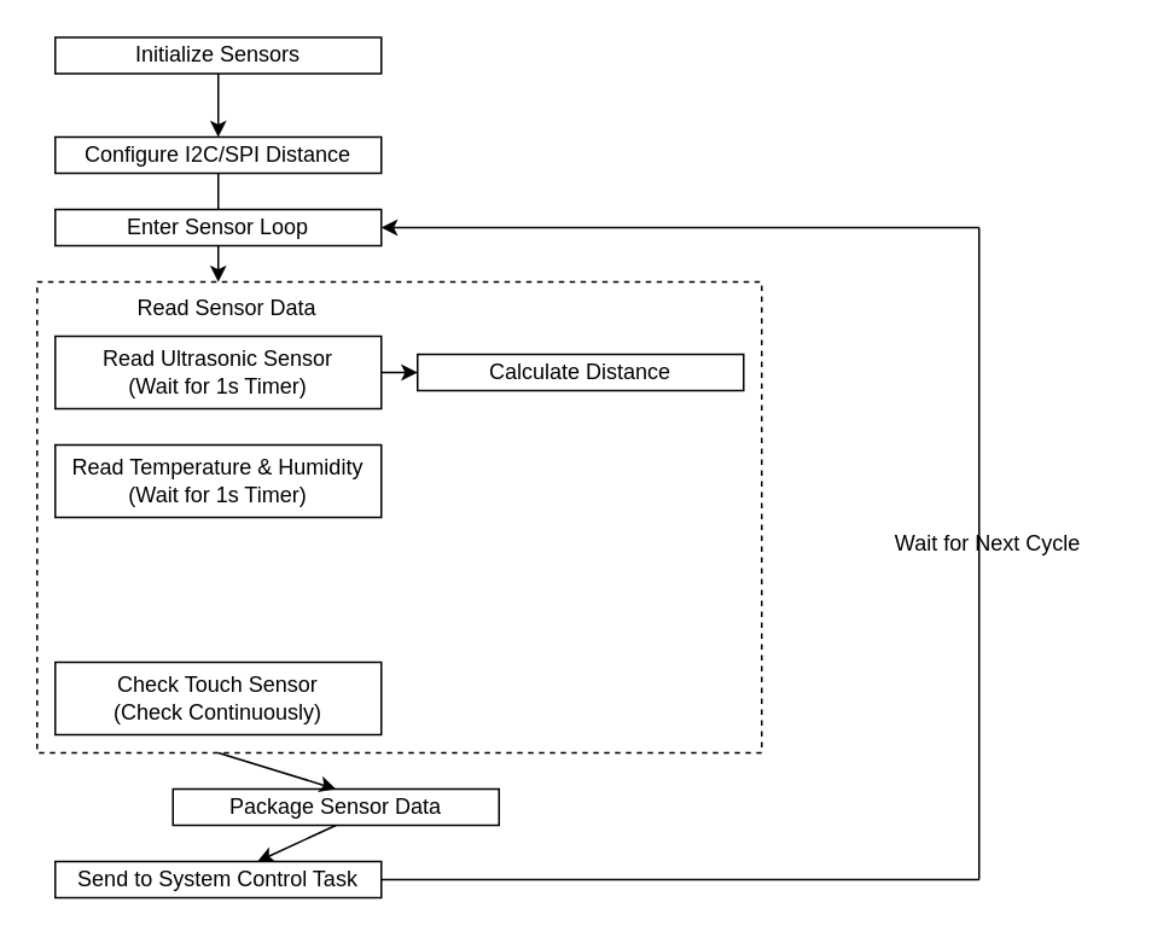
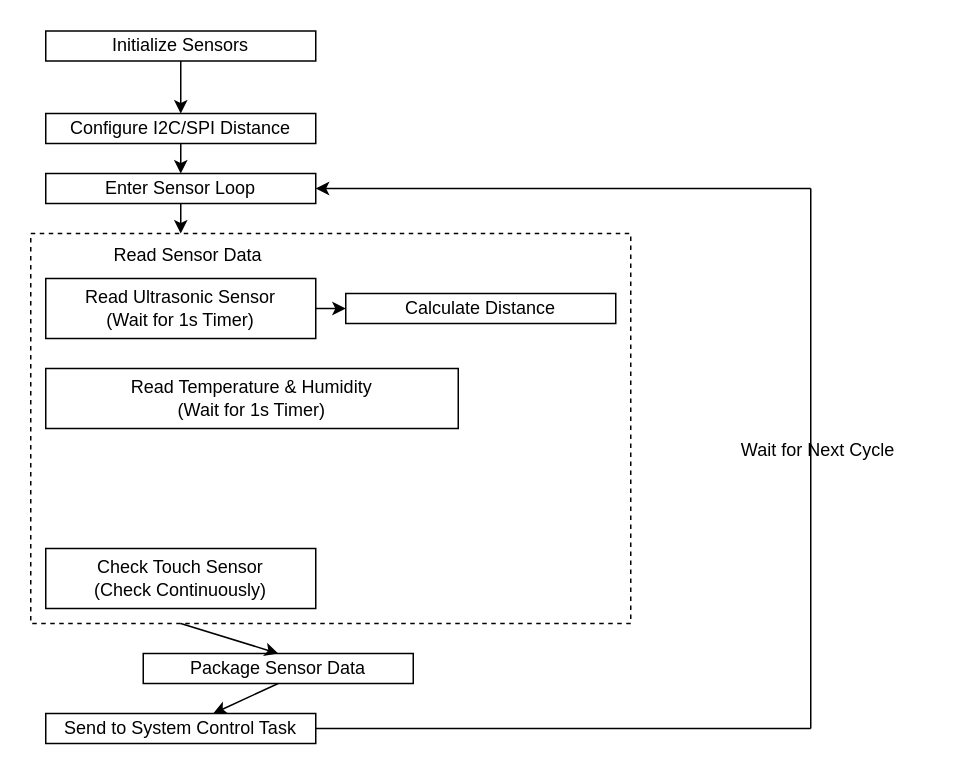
- <mxCell id="11" value="" style="endArrow=none;html=1;rounded=0;exitX=0.5;exitY=1;exitDx=0;exitDy=0;entryX=0.5;entryY=0;entryDx=0;entryDy=0;" edge="1" parent="1" source="3" target="4"><mxGeometry width="50" height="50" relative="1" as="geometry"><mxPoint x="180" y="185" as="sourcePoint" /><mxPoint x="230" y="135" as="targetPoint" /></mxGeometry></mxCell>
+ <mxCell id="11" value="" style="endArrow=classic;html=1;rounded=0;exitX=0.5;exitY=1;exitDx=0;exitDy=0;entryX=0.5;entryY=0;entryDx=0;entryDy=0;" edge="1" parent="1" source="3" target="4"><mxGeometry width="50" height="50" relative="1" as="geometry"><mxPoint x="180" y="185" as="sourcePoint" /><mxPoint x="230" y="135" as="targetPoint" /></mxGeometry></mxCell>
- <mxCell id="7" value="Read Temperature &amp;amp; Humidity&lt;div&gt;(Wait for 1s Timer)&lt;/div&gt;" style="rounded=0;whiteSpace=wrap;html=1;" vertex="1" parent="1"><mxGeometry x="30" y="245" width="180" height="40" as="geometry" /></mxCell>
+ <mxCell id="7" value="Read Temperature &amp;amp; Humidity&lt;div&gt;(Wait for 1s Timer)&lt;/div&gt;" style="rounded=0;whiteSpace=wrap;html=1;" vertex="1" parent="1"><mxGeometry x="30" y="245" width="275" height="40" as="geometry" /></mxCell>
